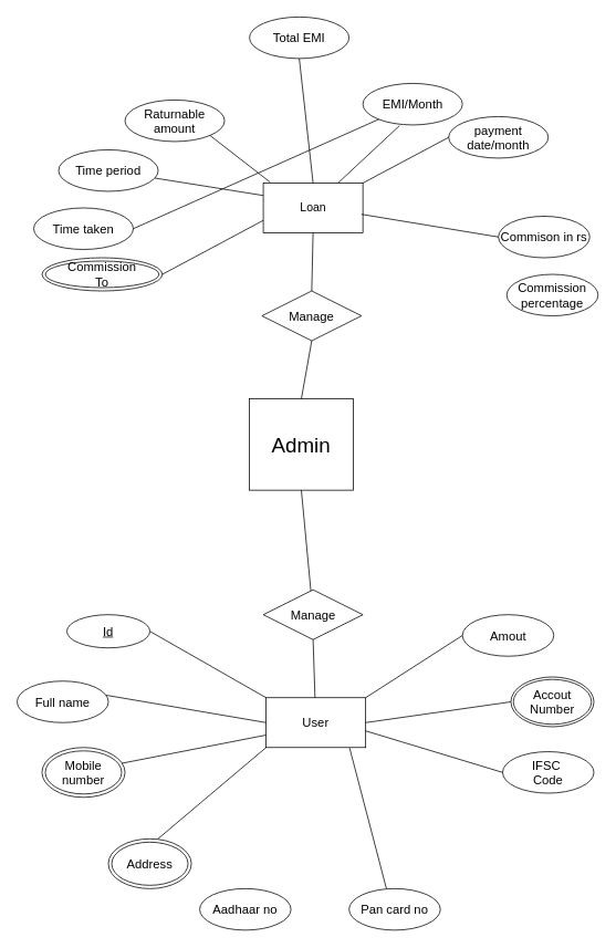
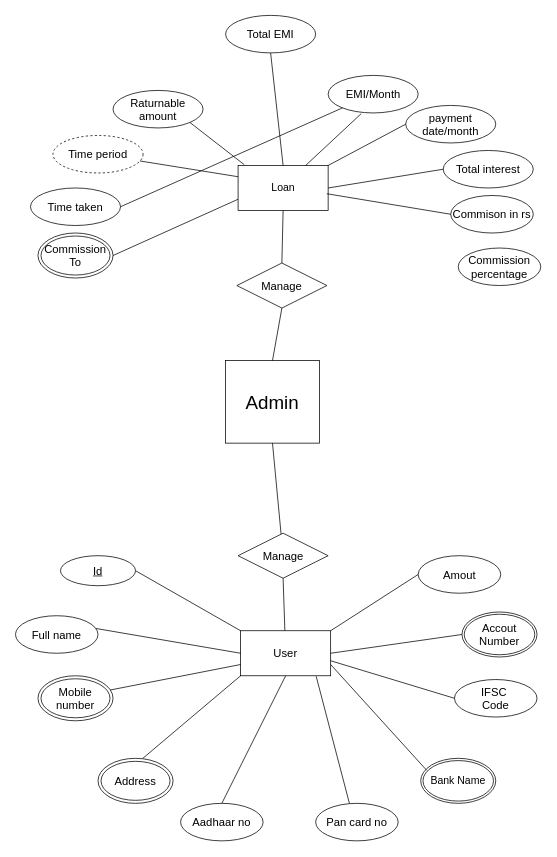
- <mxCell id="26" value="Time period" style="ellipse;whiteSpace=wrap;html=1;fontSize=15;" parent="1" vertex="1"><mxGeometry x="70" y="180" width="120" height="50" as="geometry" /></mxCell>
+ <mxCell id="26" value="Time period" style="ellipse;whiteSpace=wrap;html=1;fontSize=15;dashed=1;" parent="1" vertex="1"><mxGeometry x="70" y="180" width="120" height="50" as="geometry" /></mxCell>
+ <mxCell id="30" value="Total interest" style="ellipse;whiteSpace=wrap;html=1;fontSize=15;" parent="1" vertex="1"><mxGeometry x="590" y="200" width="120" height="50" as="geometry" /></mxCell>
+ <mxCell id="33" value="" style="endArrow=none;html=1;fontSize=15;entryX=0;entryY=0.5;entryDx=0;entryDy=0;exitX=1;exitY=0.5;exitDx=0;exitDy=0;" parent="1" source="3" target="30" edge="1"><mxGeometry width="50" height="50" relative="1" as="geometry"><mxPoint x="430" y="430" as="sourcePoint" /><mxPoint x="480" y="380" as="targetPoint" /></mxGeometry></mxCell>
- <mxCell id="39" value="Commission&lt;br&gt;To" style="ellipse;shape=doubleEllipse;whiteSpace=wrap;html=1;fontSize=15;" parent="1" vertex="1"><mxGeometry x="50" y="310" width="145" height="40" as="geometry" /></mxCell>
+ <mxCell id="39" value="Commission&lt;br&gt;To" style="ellipse;shape=doubleEllipse;whiteSpace=wrap;html=1;fontSize=15;" parent="1" vertex="1"><mxGeometry x="50" y="310" width="100" height="60" as="geometry" /></mxCell>
+ <mxCell id="47" value="" style="endArrow=none;html=1;rounded=0;fontSize=15;exitX=1;exitY=0.75;exitDx=0;exitDy=0;entryX=0.08;entryY=0.267;entryDx=0;entryDy=0;entryPerimeter=0;" parent="1" source="4" target="45" edge="1"><mxGeometry width="50" height="50" relative="1" as="geometry"><mxPoint x="500" y="970" as="sourcePoint" /><mxPoint x="550" y="920" as="targetPoint" /></mxGeometry></mxCell>
+ <mxCell id="16" value="" style="endArrow=none;html=1;fontSize=15;exitX=0.5;exitY=0;exitDx=0;exitDy=0;entryX=0.5;entryY=1;entryDx=0;entryDy=0;" parent="1" source="11" target="4" edge="1"><mxGeometry width="50" height="50" relative="1" as="geometry"><mxPoint x="240" y="795" as="sourcePoint" /><mxPoint x="360" y="820" as="targetPoint" /></mxGeometry></mxCell>
+ <mxCell id="45" value="Bank Name" style="ellipse;shape=doubleEllipse;margin=3;whiteSpace=wrap;html=1;align=center;fontSize=14;" parent="1" vertex="1"><mxGeometry x="560" y="1010" width="100" height="60" as="geometry" /></mxCell>
